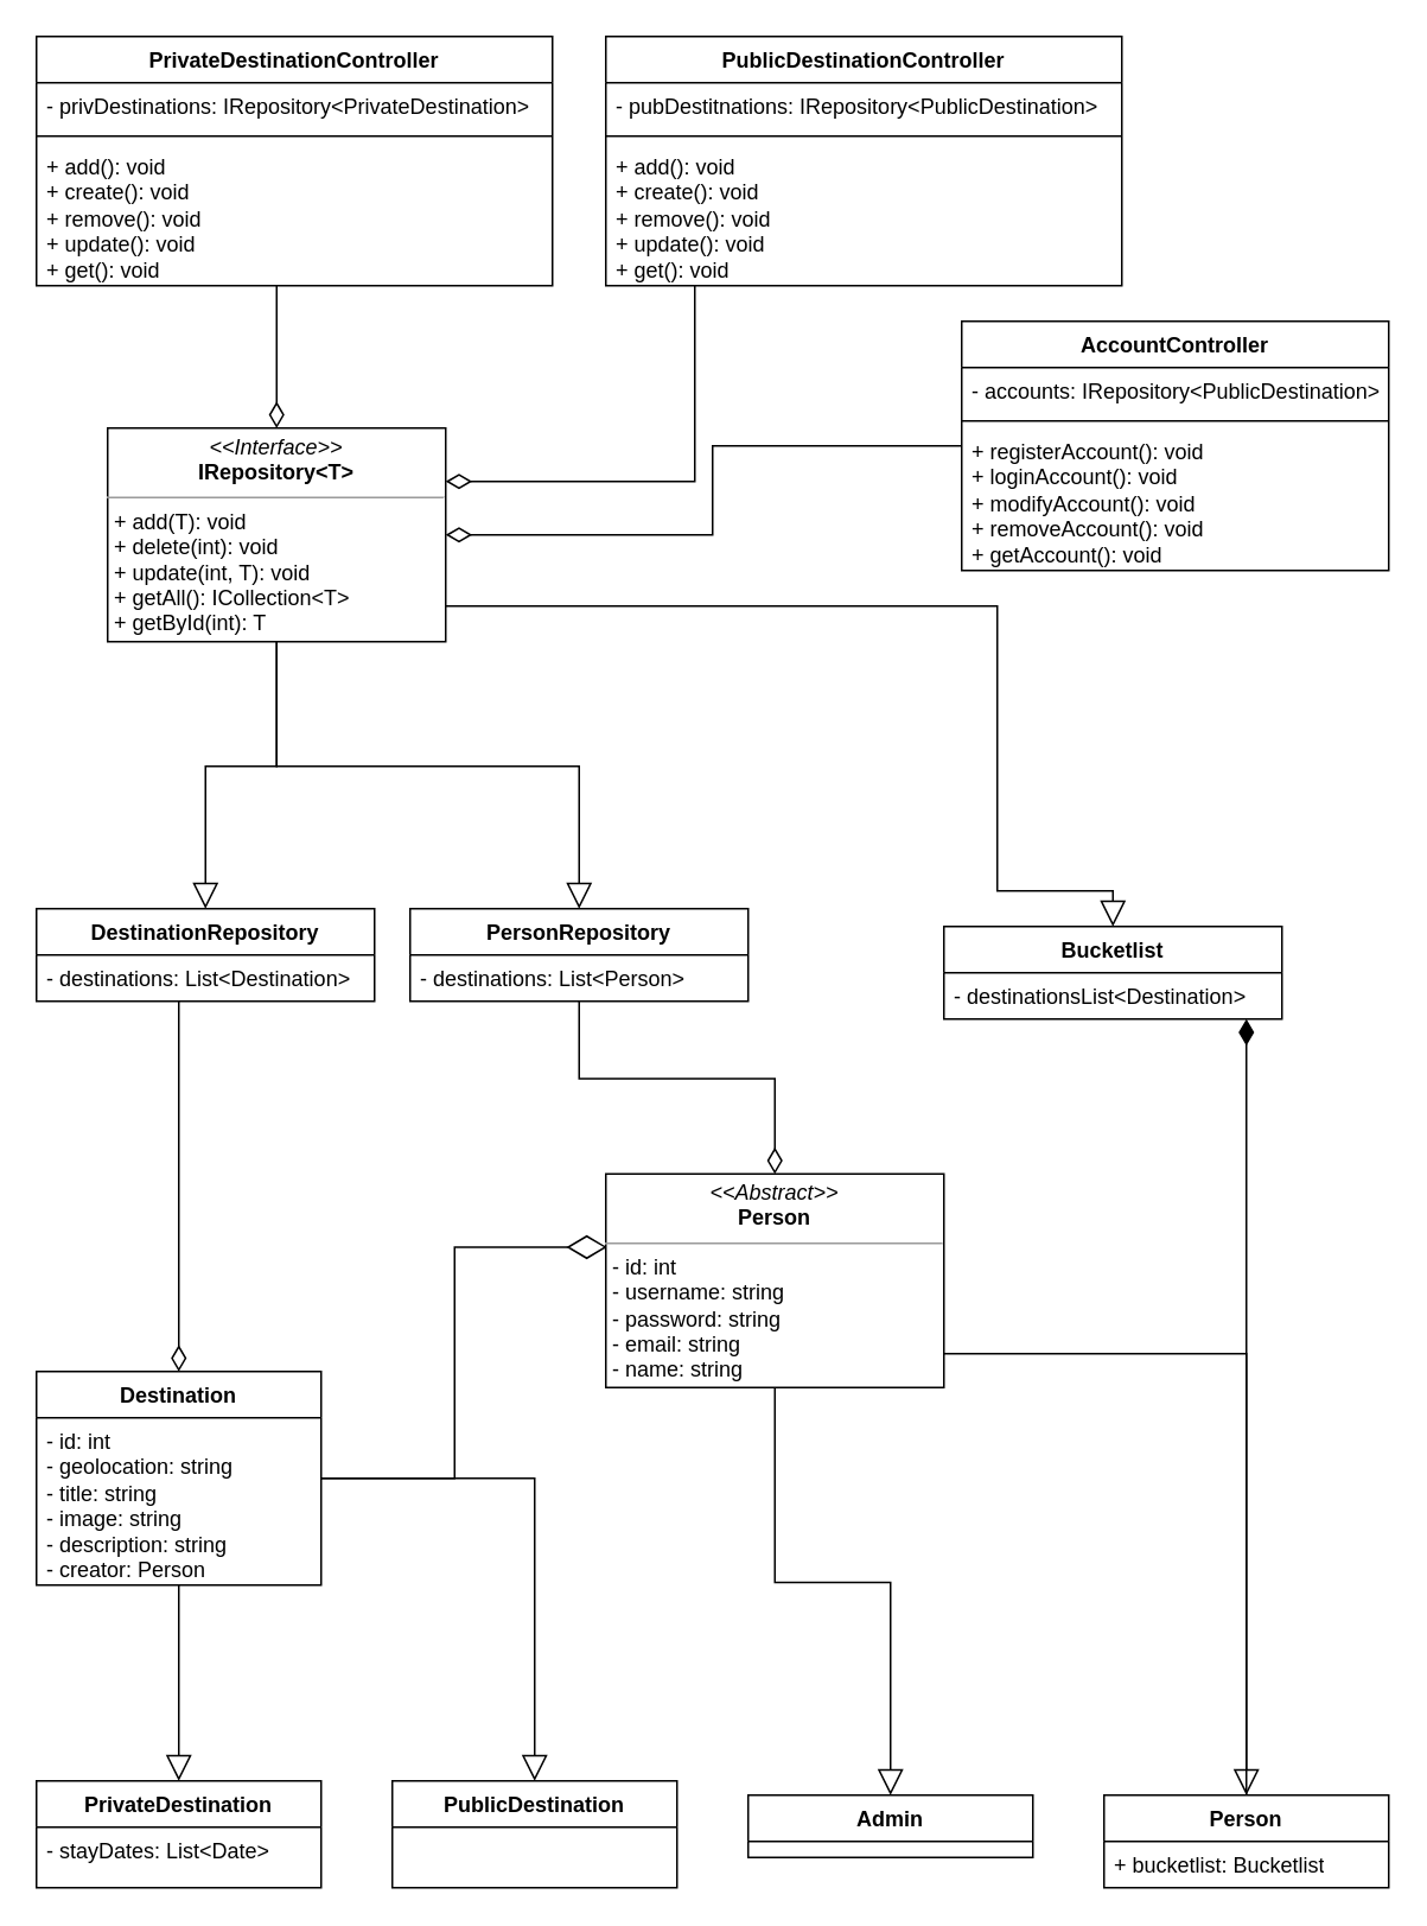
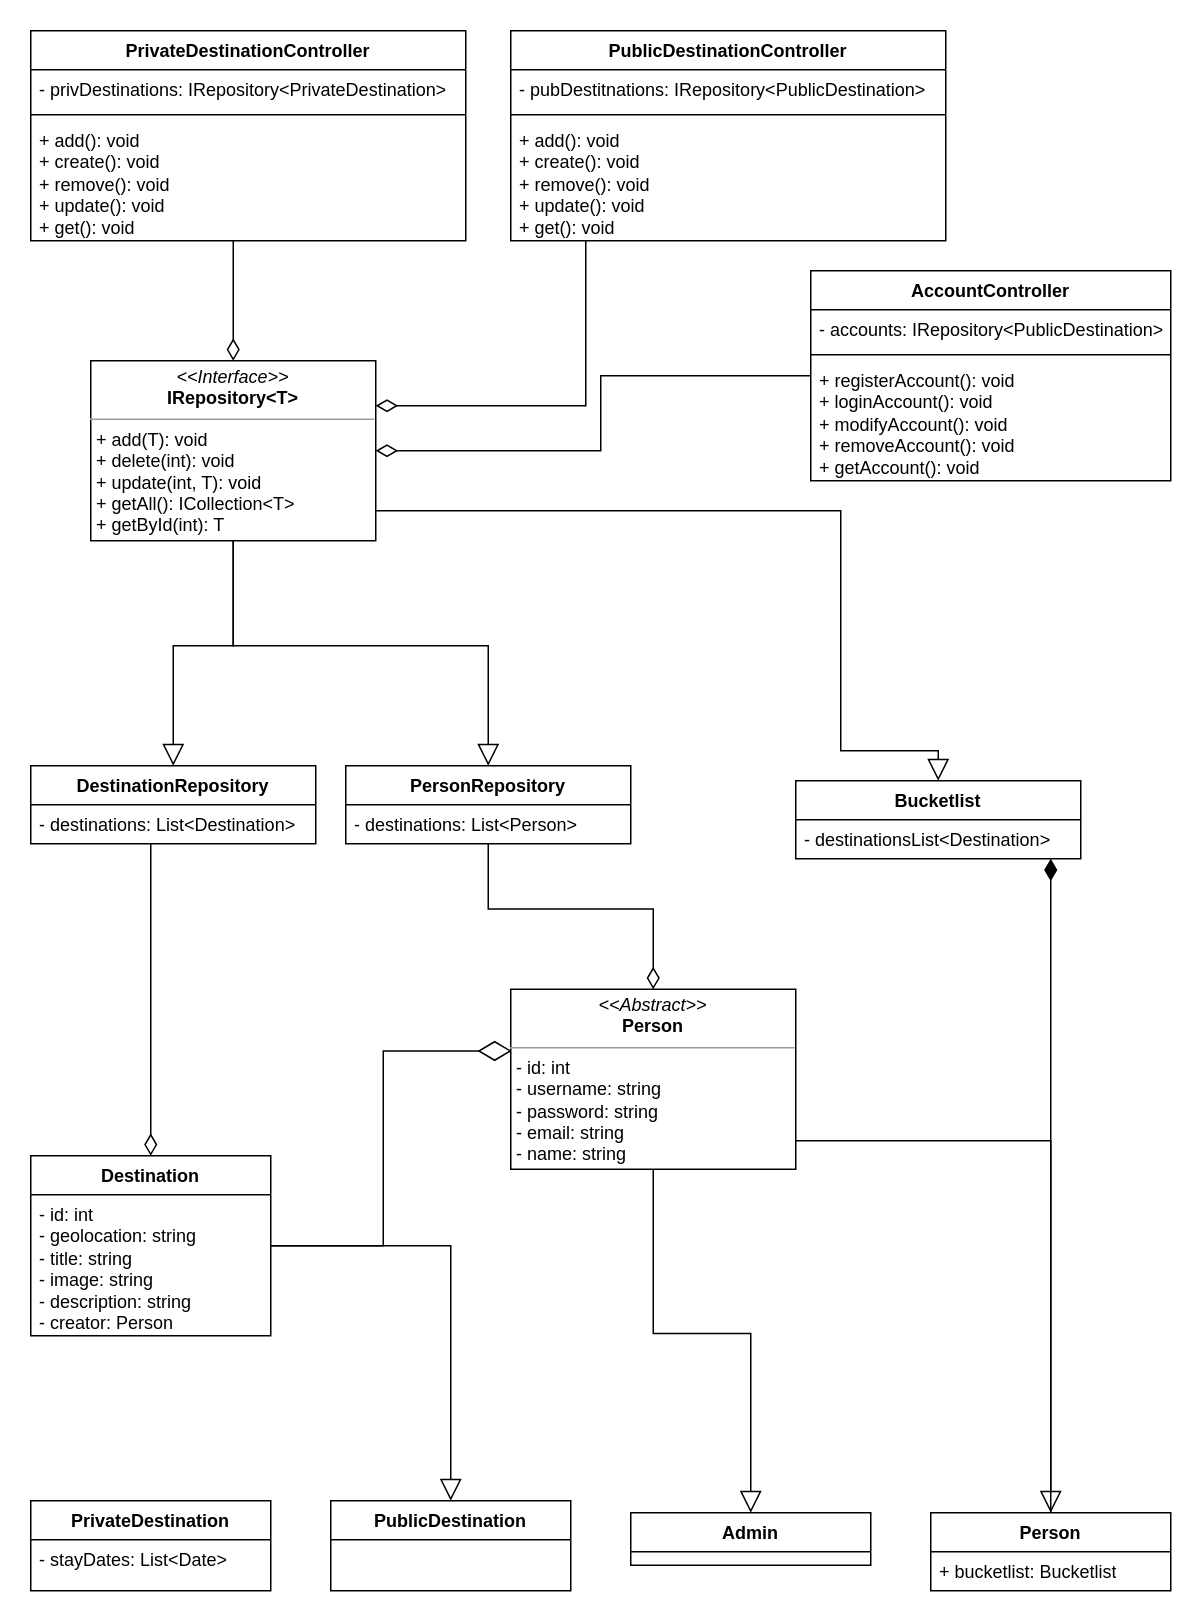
- <mxCell id="3" style="edgeStyle=orthogonalEdgeStyle;rounded=0;orthogonalLoop=1;jettySize=auto;html=1;entryX=0.5;entryY=0;entryDx=0;entryDy=0;endArrow=block;endFill=0;endSize=12;" edge="1" parent="1" source="5" target="36"><mxGeometry relative="1" as="geometry" /></mxCell>
